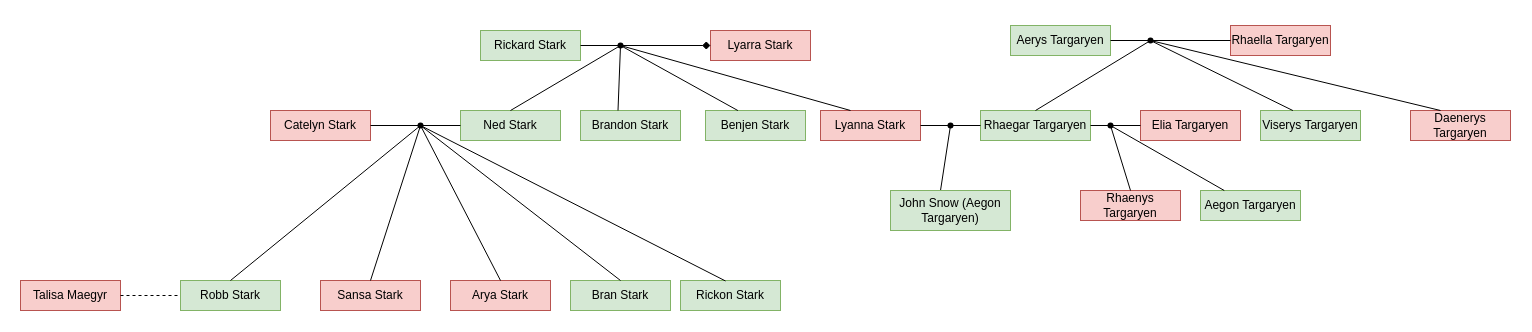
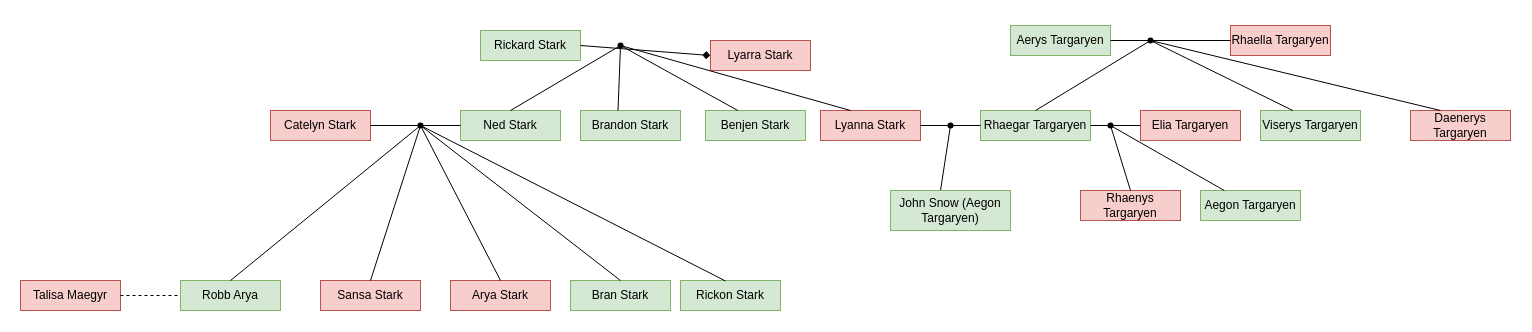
- <mxCell id="3" value="Lyarra Stark" style="rounded=0;whiteSpace=wrap;html=1;fillColor=#f8cecc;strokeColor=#b85450;" parent="1" vertex="1"><mxGeometry x="710" y="30" width="100" height="30" as="geometry" /></mxCell>
+ <mxCell id="3" value="Lyarra Stark" style="rounded=0;whiteSpace=wrap;html=1;fillColor=#f8cecc;strokeColor=#b85450;" parent="1" vertex="1"><mxGeometry x="710" y="40" width="100" height="30" as="geometry" /></mxCell>
- <mxCell id="9" value="Robb Stark" style="rounded=0;whiteSpace=wrap;html=1;fillColor=#d5e8d4;strokeColor=#82b366;" parent="1" vertex="1"><mxGeometry x="180" y="280" width="100" height="30" as="geometry" /></mxCell>
+ <mxCell id="9" value="Robb Arya" style="rounded=0;whiteSpace=wrap;html=1;fillColor=#d5e8d4;strokeColor=#82b366;" parent="1" vertex="1"><mxGeometry x="180" y="280" width="100" height="30" as="geometry" /></mxCell>
